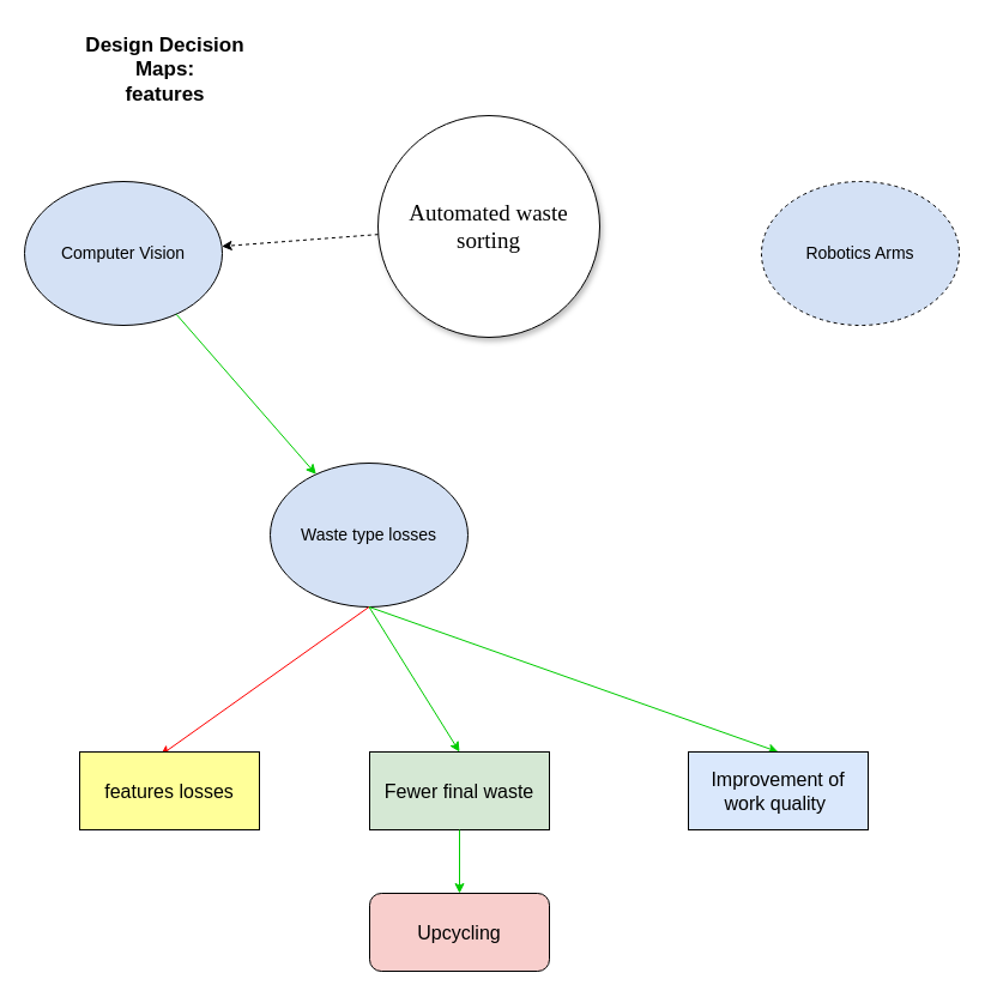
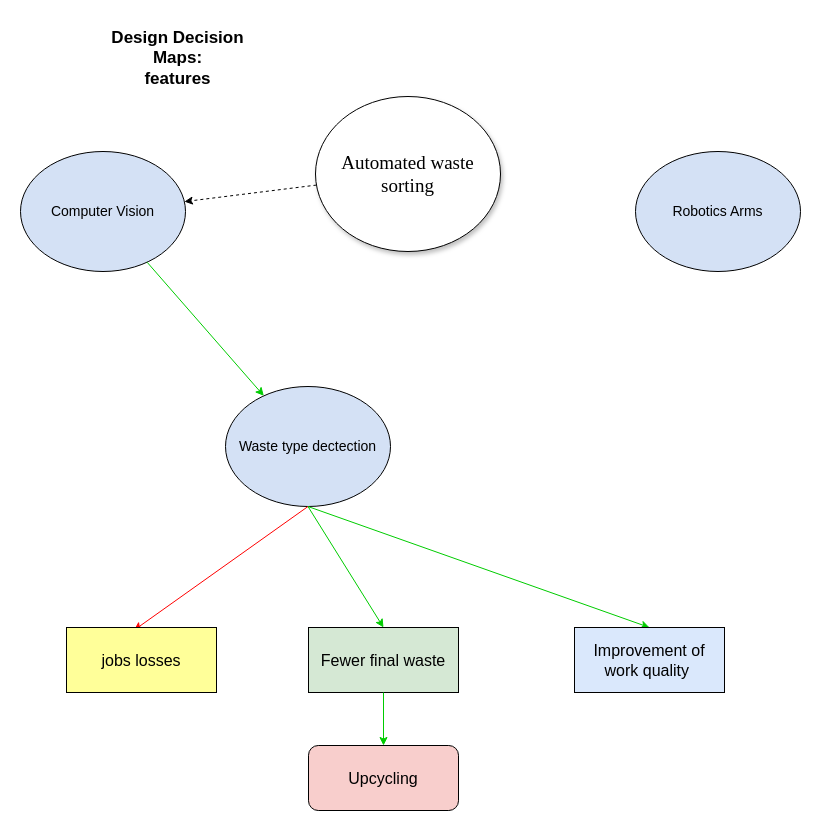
- <mxCell id="2" value="Design Decision Maps:&#10;features" style="text;html=1;strokeColor=none;fillColor=none;align=center;verticalAlign=middle;whiteSpace=wrap;rounded=0;fontSize=17;fontStyle=1" vertex="1" parent="1"><mxGeometry x="45" y="20" width="185" height="76" as="geometry" /></mxCell>
+ <mxCell id="2" value="Design Decision Maps:&#10;features" style="text;html=1;strokeColor=none;fillColor=none;align=center;verticalAlign=middle;whiteSpace=wrap;rounded=0;fontSize=17;fontStyle=1" vertex="1" parent="1"><mxGeometry x="85" y="20" width="185" height="76" as="geometry" /></mxCell>
- <mxCell id="4" value="&lt;div style=&quot;font-size: 19px&quot;&gt;&lt;span style=&quot;font-size: 19px ; font-family: &amp;quot;verdana&amp;quot; ; color: rgb(0 , 0 , 0) ; background-color: transparent ; font-style: normal ; font-variant: normal ; text-decoration: none ; vertical-align: baseline ; white-space: pre-wrap&quot; id=&quot;docs-internal-guid-dfabfe22-7fff-f653-d9ae-e8eaf7c66f73&quot;&gt;Automated waste sorting&lt;/span&gt;&lt;/div&gt;" style="ellipse;whiteSpace=wrap;html=1;aspect=fixed;strokeColor=#000000;strokeWidth=1;fillColor=#FFFFFF;shadow=1;fontSize=19;fontStyle=0" vertex="1" parent="1"><mxGeometry x="315" y="96" width="185" height="185" as="geometry" /></mxCell>
+ <mxCell id="4" value="&lt;div style=&quot;font-size: 19px&quot;&gt;&lt;span style=&quot;font-size: 19px ; font-family: &amp;quot;verdana&amp;quot; ; color: rgb(0 , 0 , 0) ; background-color: transparent ; font-style: normal ; font-variant: normal ; text-decoration: none ; vertical-align: baseline ; white-space: pre-wrap&quot; id=&quot;docs-internal-guid-dfabfe22-7fff-f653-d9ae-e8eaf7c66f73&quot;&gt;Automated waste sorting&lt;/span&gt;&lt;/div&gt;" style="ellipse;whiteSpace=wrap;html=1;aspect=fixed;strokeColor=#000000;strokeWidth=1;fillColor=#FFFFFF;shadow=1;fontSize=19;fontStyle=0" vertex="1" parent="1"><mxGeometry x="315" y="96" width="185" height="155" as="geometry" /></mxCell>
- <mxCell id="6" value="&lt;font style=&quot;font-size: 14px&quot;&gt;Robotics Arms&lt;/font&gt;" style="ellipse;whiteSpace=wrap;html=1;fillColor=#D4E1F5;shadow=0;dashed=1;" vertex="1" parent="1"><mxGeometry x="635" y="151" width="165" height="120" as="geometry" /></mxCell>
+ <mxCell id="6" value="&lt;font style=&quot;font-size: 14px&quot;&gt;Robotics Arms&lt;/font&gt;" style="ellipse;whiteSpace=wrap;html=1;fillColor=#D4E1F5;shadow=0;" vertex="1" parent="1"><mxGeometry x="635" y="151" width="165" height="120" as="geometry" /></mxCell>
- <mxCell id="7" value="&lt;font style=&quot;font-size: 14px&quot;&gt;Waste type losses&lt;/font&gt;" style="ellipse;whiteSpace=wrap;html=1;fillColor=#D4E1F5;shadow=0;" vertex="1" parent="1"><mxGeometry x="225" y="386" width="165" height="120" as="geometry" /></mxCell>
+ <mxCell id="7" value="&lt;font style=&quot;font-size: 14px&quot;&gt;Waste type dectection&lt;/font&gt;" style="ellipse;whiteSpace=wrap;html=1;fillColor=#D4E1F5;shadow=0;" vertex="1" parent="1"><mxGeometry x="225" y="386" width="165" height="120" as="geometry" /></mxCell>
- <mxCell id="15" value="features losses" style="rounded=0;whiteSpace=wrap;html=1;shadow=0;strokeColor=#000000;strokeWidth=1;fillColor=#FFFF99;fontSize=16;" vertex="1" parent="1"><mxGeometry x="66" y="627" width="150" height="65" as="geometry" /></mxCell>
+ <mxCell id="15" value="jobs losses" style="rounded=0;whiteSpace=wrap;html=1;shadow=0;strokeColor=#000000;strokeWidth=1;fillColor=#FFFF99;fontSize=16;" vertex="1" parent="1"><mxGeometry x="66" y="627" width="150" height="65" as="geometry" /></mxCell>
